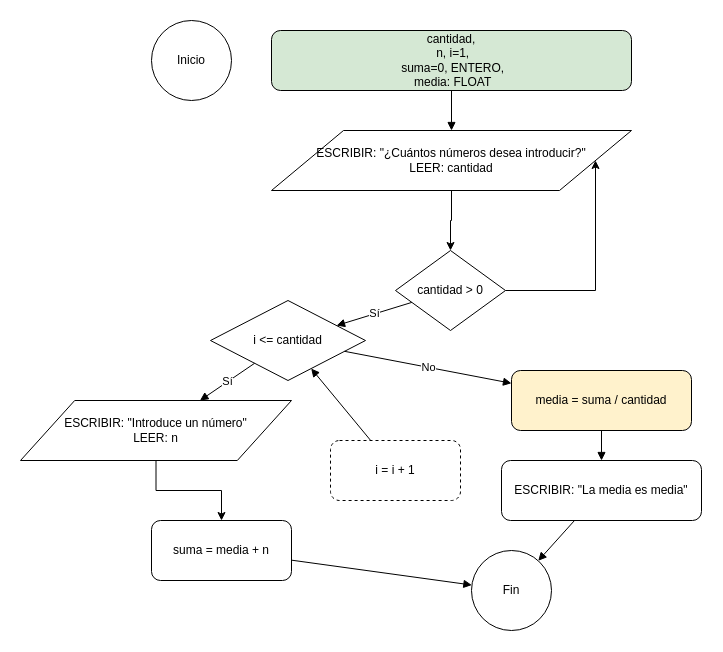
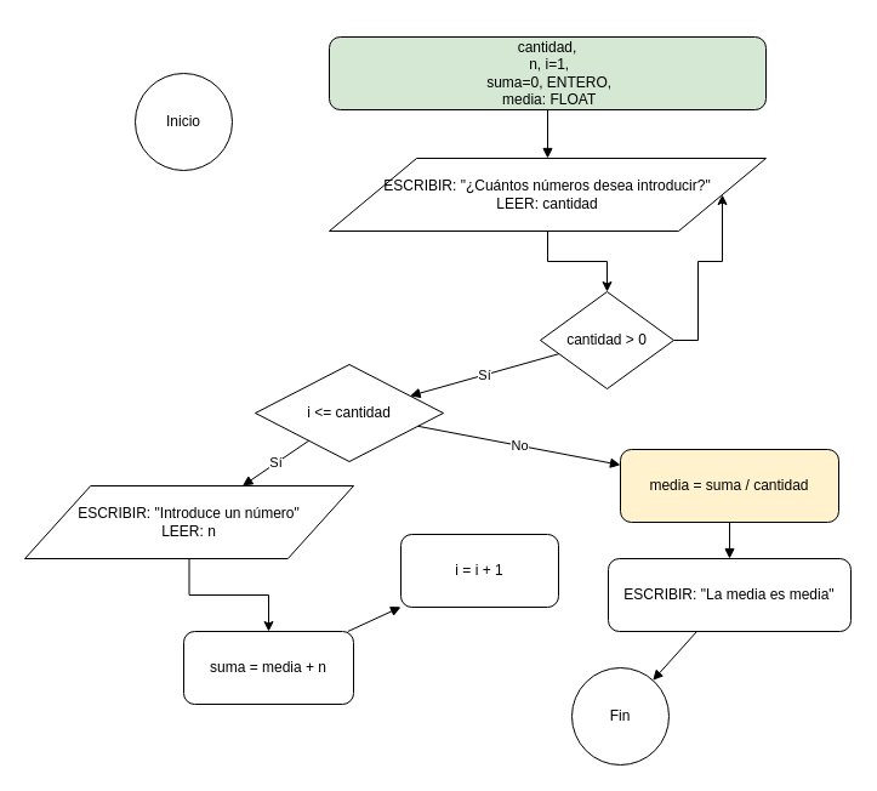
- <mxCell id="2" value="Inicio" style="ellipse;whiteSpace=wrap;html=1;aspect=fixed;" parent="1" vertex="1"><mxGeometry x="151" width="80" height="80" as="geometry" y="20" /></mxCell>
+ <mxCell id="2" value="Inicio" style="ellipse;whiteSpace=wrap;html=1;aspect=fixed;" parent="1" vertex="1"><mxGeometry x="111" y="60" width="80" height="80" as="geometry" /></mxCell>
- <mxCell id="7" value="cantidad &amp;gt; 0" style="rhombus;whiteSpace=wrap;html=1;" parent="1" vertex="1"><mxGeometry x="395" y="250" width="110" height="80" as="geometry" /></mxCell>
+ <mxCell id="7" value="cantidad &amp;gt; 0" style="rhombus;whiteSpace=wrap;html=1;" parent="1" vertex="1"><mxGeometry x="445" y="240" width="110" height="80" as="geometry" /></mxCell>
- <mxCell id="21" value="" style="endArrow=block;rounded=1;html=1;" parent="1" source="12" target="8" edge="1"><mxGeometry relative="1" as="geometry" /></mxCell>
- <mxCell id="12" value="i = i + 1" style="rounded=1;whiteSpace=wrap;html=1;dashed=1;" parent="1" vertex="1"><mxGeometry x="330" y="440" width="130" height="60" as="geometry" /></mxCell>
+ <mxCell id="12" value="i = i + 1" style="rounded=1;whiteSpace=wrap;html=1;" parent="1" vertex="1"><mxGeometry x="330" y="440" width="130" height="60" as="geometry" /></mxCell>
- <mxCell id="20" value="" style="endArrow=block;rounded=1;html=1;" parent="1" source="11" target="15" edge="1"><mxGeometry relative="1" as="geometry" /></mxCell>
+ <mxCell id="20" value="" style="endArrow=block;rounded=1;html=1;" parent="1" source="11" target="12" edge="1"><mxGeometry relative="1" as="geometry" /></mxCell>
